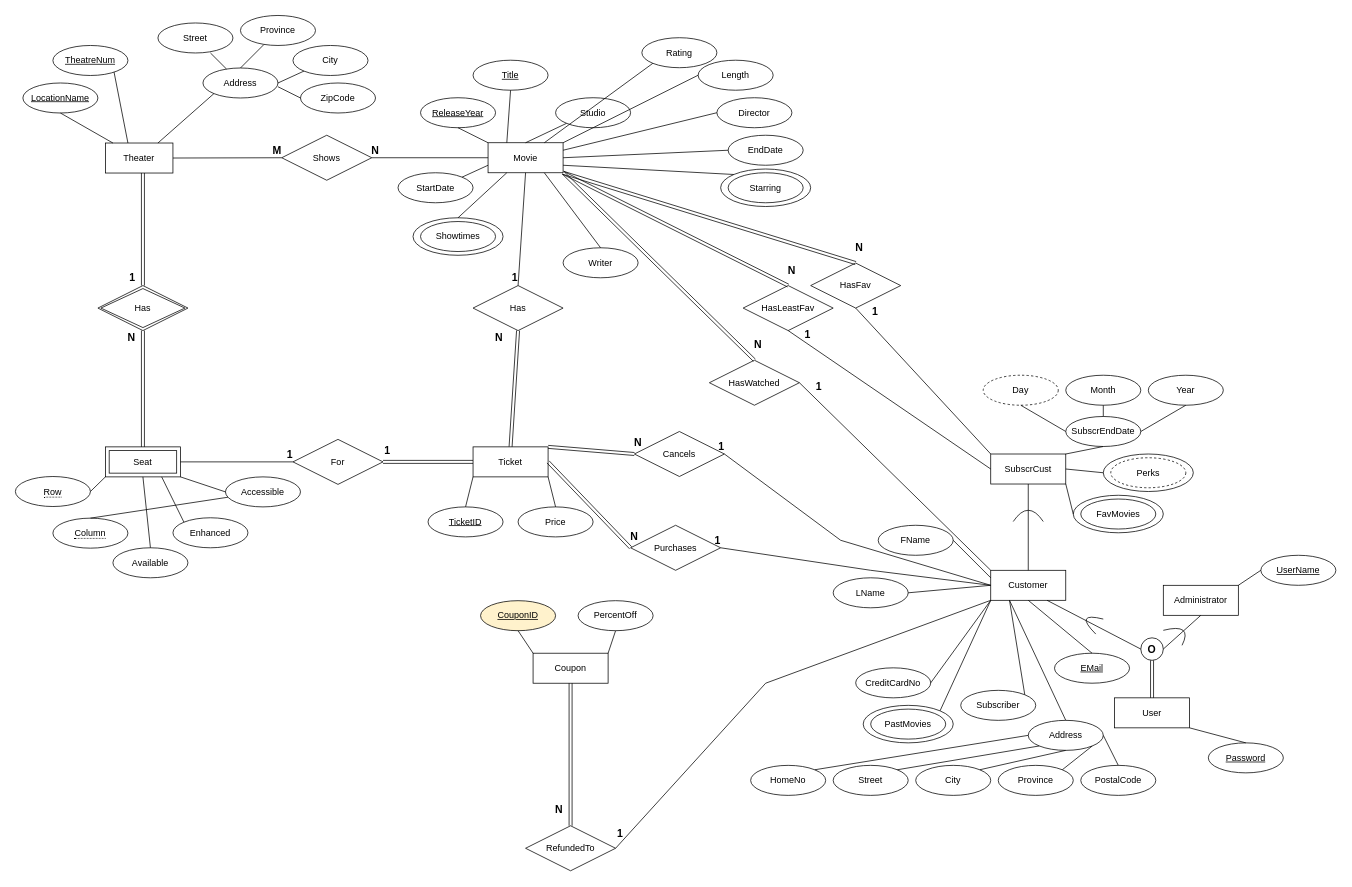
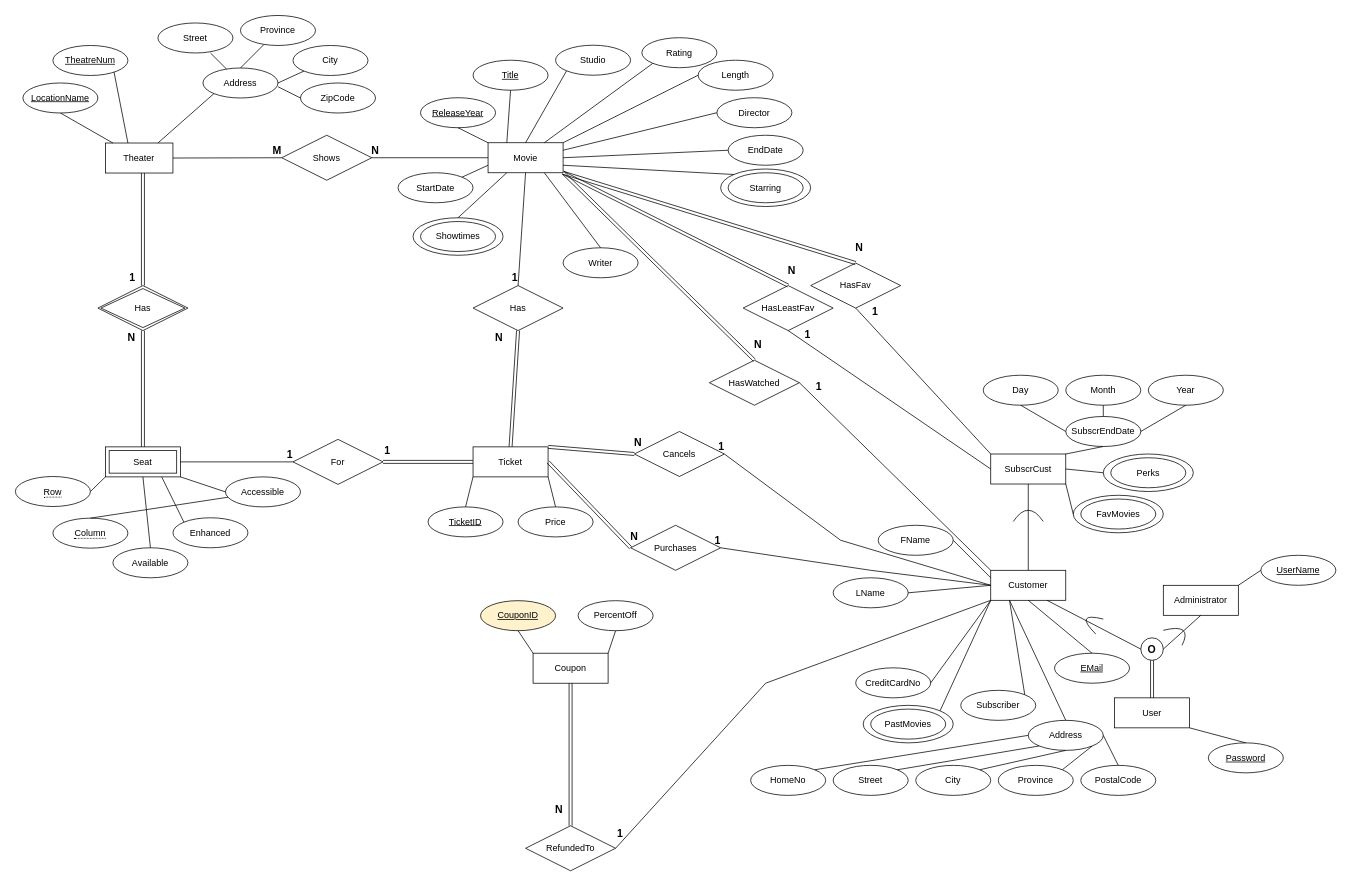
- <mxCell id="16" value="Studio" style="ellipse;whiteSpace=wrap;html=1;align=center;" vertex="1" parent="1"><mxGeometry x="740" y="129.64" width="100" height="40" as="geometry" /></mxCell>
+ <mxCell id="16" value="Studio" style="ellipse;whiteSpace=wrap;html=1;align=center;" vertex="1" parent="1"><mxGeometry x="740" y="59.64" width="100" height="40" as="geometry" /></mxCell>
- <mxCell id="100" value="Day" style="ellipse;whiteSpace=wrap;html=1;align=center;dashed=1;" vertex="1" parent="1"><mxGeometry x="1310" y="499.5" width="100" height="40" as="geometry" /></mxCell>
+ <mxCell id="100" value="Day" style="ellipse;whiteSpace=wrap;html=1;align=center;" vertex="1" parent="1"><mxGeometry x="1310" y="499.5" width="100" height="40" as="geometry" /></mxCell>
- <mxCell id="105" value="Perks" style="ellipse;whiteSpace=wrap;html=1;align=center;dashed=1;" vertex="1" parent="103"><mxGeometry x="10" y="5" width="100" height="40" as="geometry" /></mxCell>
+ <mxCell id="105" value="Perks" style="ellipse;whiteSpace=wrap;html=1;align=center;" vertex="1" parent="103"><mxGeometry x="10" y="5" width="100" height="40" as="geometry" /></mxCell>
